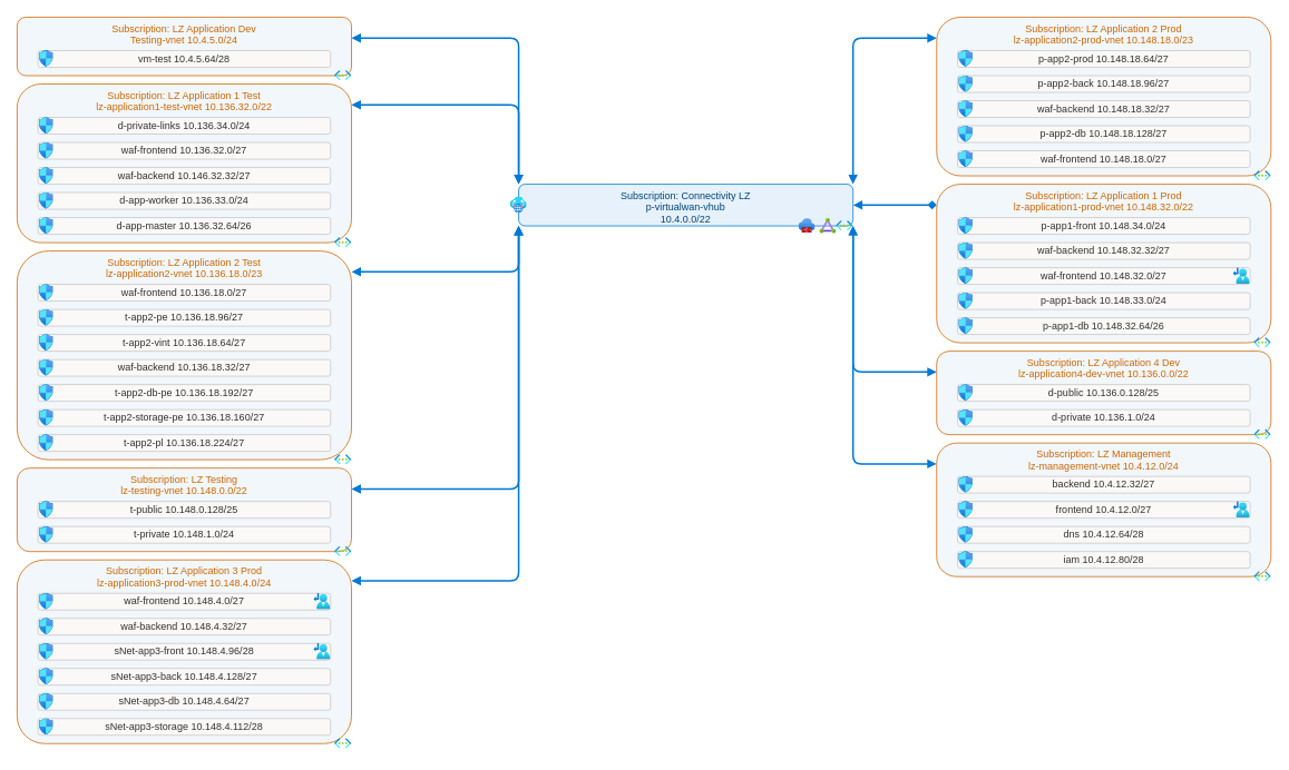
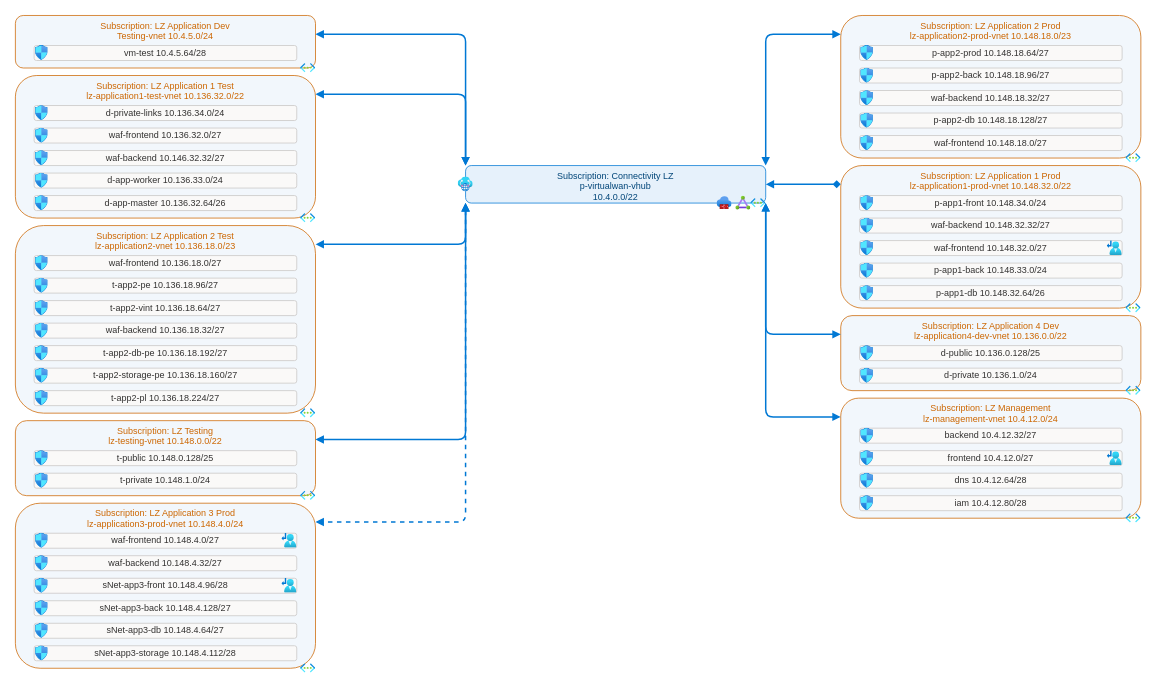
- <mxCell id="111" edge="1" source="2" target="95" style="edgeStyle=orthogonalEdgeStyle;rounded=1;strokeColor=#0078D4;strokeWidth=2;endArrow=block;startArrow=block;" parent="1"><mxGeometry relative="1" as="geometry"><Array as="points"><mxPoint x="620" y="695" /><mxPoint x="420" y="695" /></Array></mxGeometry></mxCell>
+ <mxCell id="111" edge="1" source="2" target="95" style="edgeStyle=orthogonalEdgeStyle;rounded=1;strokeColor=#0078D4;strokeWidth=2;endArrow=block;startArrow=block;dashed=1;" parent="1"><mxGeometry relative="1" as="geometry"><Array as="points"><mxPoint x="620" y="695" /><mxPoint x="420" y="695" /></Array></mxGeometry></mxCell>
